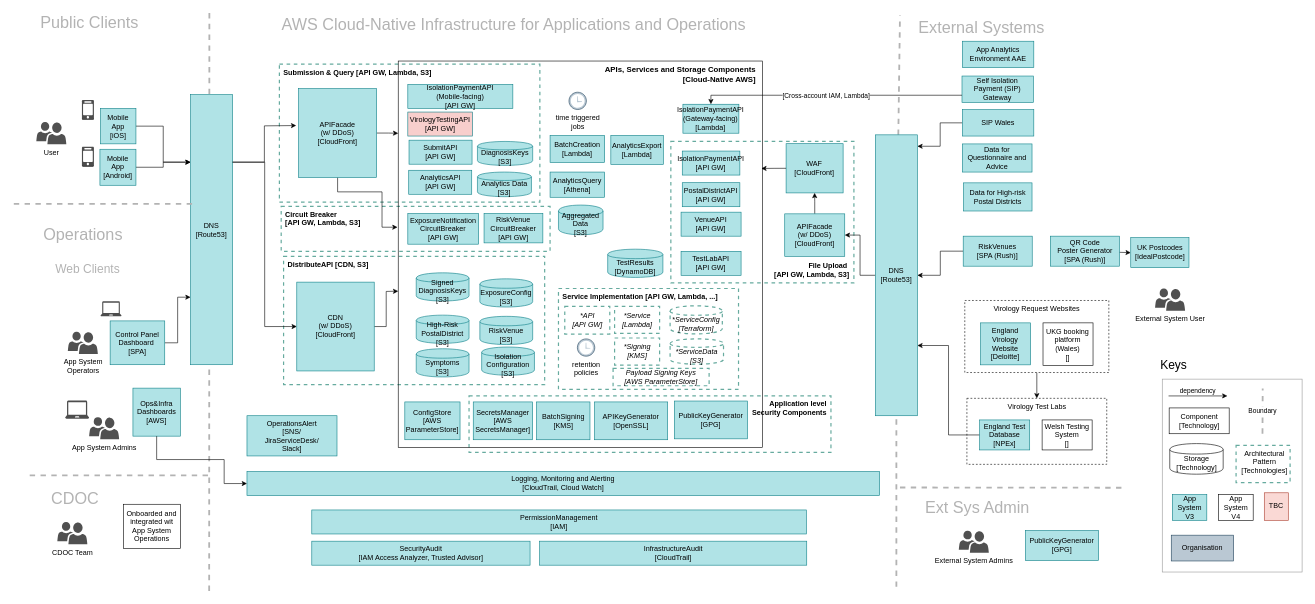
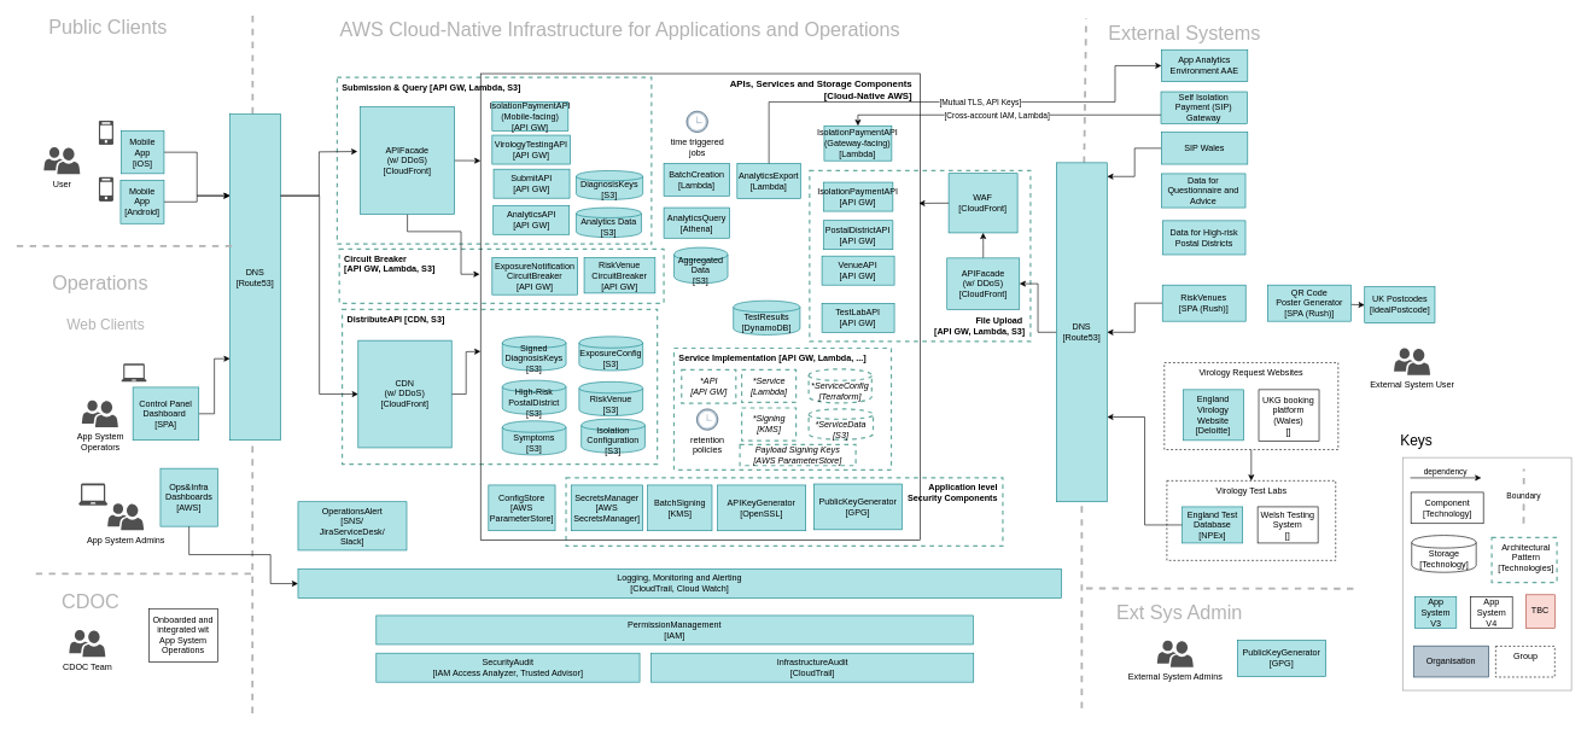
+ <mxCell id="129" style="edgeStyle=orthogonalEdgeStyle;rounded=0;orthogonalLoop=1;jettySize=auto;html=1;" parent="1" source="124" target="62" edge="1"><mxGeometry relative="1" as="geometry"><mxPoint x="1240.63" y="214" as="targetPoint" /><mxPoint x="1612.34" y="214" as="sourcePoint" /><Array as="points"><mxPoint x="1061" y="140" /><mxPoint x="1539" y="140" /><mxPoint x="1539" y="90" /></Array></mxGeometry></mxCell>
+ <mxCell id="130" value="&lt;span style=&quot;font-family: &amp;#34;helvetica&amp;#34;&quot;&gt;[Mutual TLS, API Keys]&lt;/span&gt;" style="edgeLabel;html=1;align=center;verticalAlign=middle;resizable=0;points=[];" parent="129" vertex="1" connectable="0"><mxGeometry x="0.087" relative="1" as="geometry"><mxPoint x="8.66" as="offset" /></mxGeometry></mxCell>
- <mxCell id="108" value="IsolationPaymentAPI&lt;br&gt;(Mobile-facing)&lt;br&gt;[API GW]" style="whiteSpace=wrap;html=1;strokeColor=#0e8088;fillColor=#b0e3e6;" parent="1" vertex="1"><mxGeometry x="679" y="140" width="175" height="40" as="geometry" /></mxCell>
+ <mxCell id="108" value="IsolationPaymentAPI&lt;br&gt;(Mobile-facing)&lt;br&gt;[API GW]" style="whiteSpace=wrap;html=1;strokeColor=#0e8088;fillColor=#b0e3e6;" parent="1" vertex="1"><mxGeometry x="679" y="140" width="105" height="40" as="geometry" /></mxCell>
- <mxCell id="49" value="VirologyTestingAPI&lt;br&gt;[API GW]" style="whiteSpace=wrap;html=1;strokeColor=#0e8088;fillColor=#f8cecc;" parent="1" vertex="1"><mxGeometry x="679" y="186" width="108" height="40" as="geometry" /></mxCell>
+ <mxCell id="49" value="VirologyTestingAPI&lt;br&gt;[API GW]" style="whiteSpace=wrap;html=1;strokeColor=#0e8088;fillColor=#b0e3e6;" parent="1" vertex="1"><mxGeometry x="679" y="186" width="108" height="40" as="geometry" /></mxCell>
- <mxCell id="36" value="Signed&lt;br&gt;DiagnosisKeys&lt;br&gt;[S3]" style="shape=cylinder;whiteSpace=wrap;html=1;boundedLbl=1;backgroundOutline=1;strokeColor=#0e8088;fillColor=#b0e3e6;" parent="1" vertex="1"><mxGeometry x="693" y="453.88" width="88" height="47" as="geometry" /></mxCell>
+ <mxCell id="36" value="Signed&lt;br&gt;DiagnosisKeys&lt;br&gt;[S3]" style="shape=cylinder;whiteSpace=wrap;html=1;boundedLbl=1;backgroundOutline=1;strokeColor=#0e8088;fillColor=#b0e3e6;" parent="1" vertex="1"><mxGeometry x="693" y="463.88" width="88" height="47" as="geometry" /></mxCell>
+ <mxCell id="100" value="&lt;span&gt;Group&lt;br&gt;&lt;/span&gt;" style="whiteSpace=wrap;html=1;strokeColor=#000000;fontColor=#000000;fontStyle=0;dashed=1;verticalAlign=top;" parent="1" vertex="1"><mxGeometry x="2064.5" y="891.4" width="81.5" height="42.6" as="geometry" /></mxCell>
